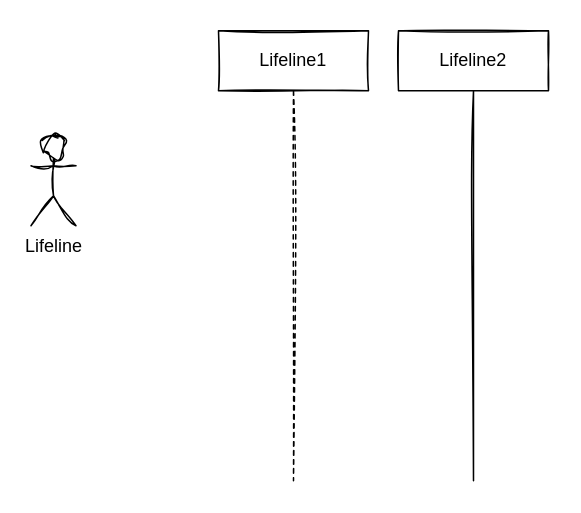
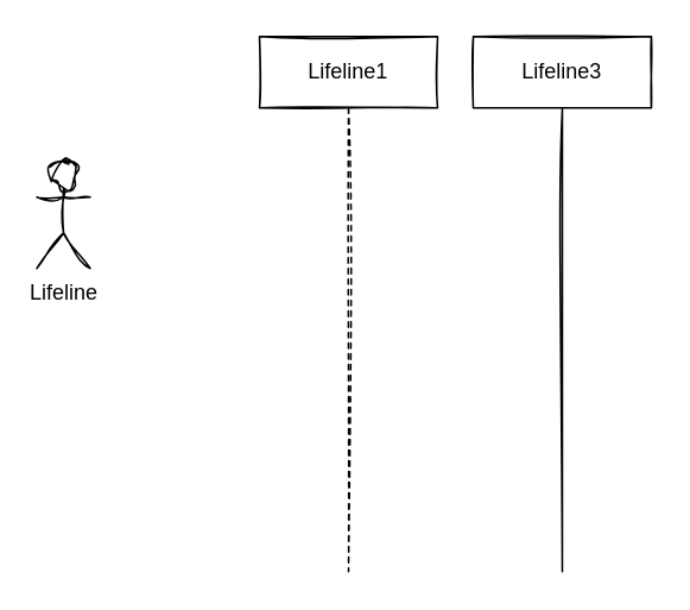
- <mxCell id="4" value="Lifeline2" style="shape=umlLifeline;perimeter=lifelinePerimeter;whiteSpace=wrap;html=1;container=1;collapsible=0;recursiveResize=0;outlineConnect=0;lifelineDashed=0;sketch=1;" parent="1" vertex="1"><mxGeometry x="265" y="20" width="100" height="300" as="geometry" /></mxCell>
+ <mxCell id="4" value="Lifeline3" style="shape=umlLifeline;perimeter=lifelinePerimeter;whiteSpace=wrap;html=1;container=1;collapsible=0;recursiveResize=0;outlineConnect=0;lifelineDashed=0;sketch=1;" parent="1" vertex="1"><mxGeometry x="265" y="20" width="100" height="300" as="geometry" /></mxCell>
